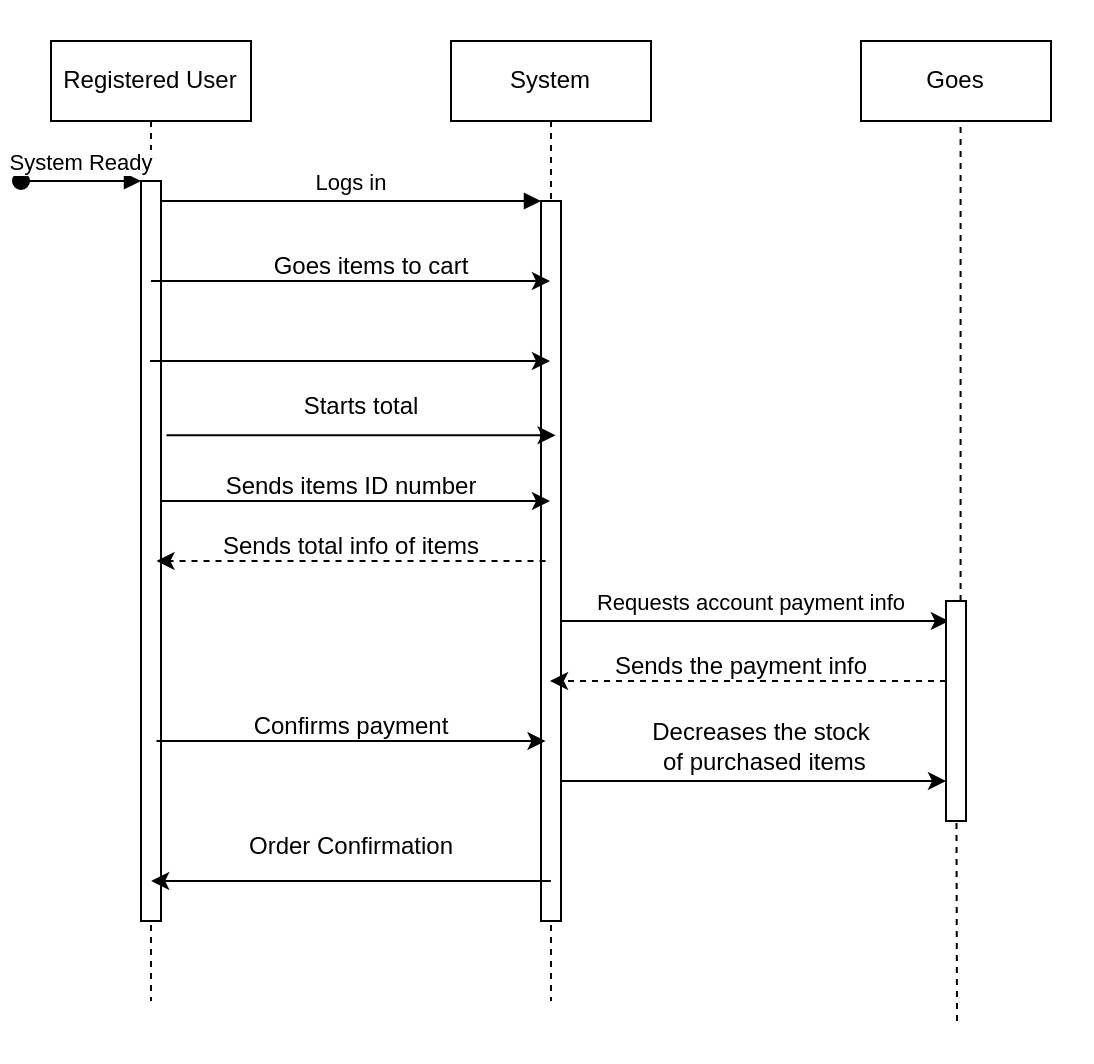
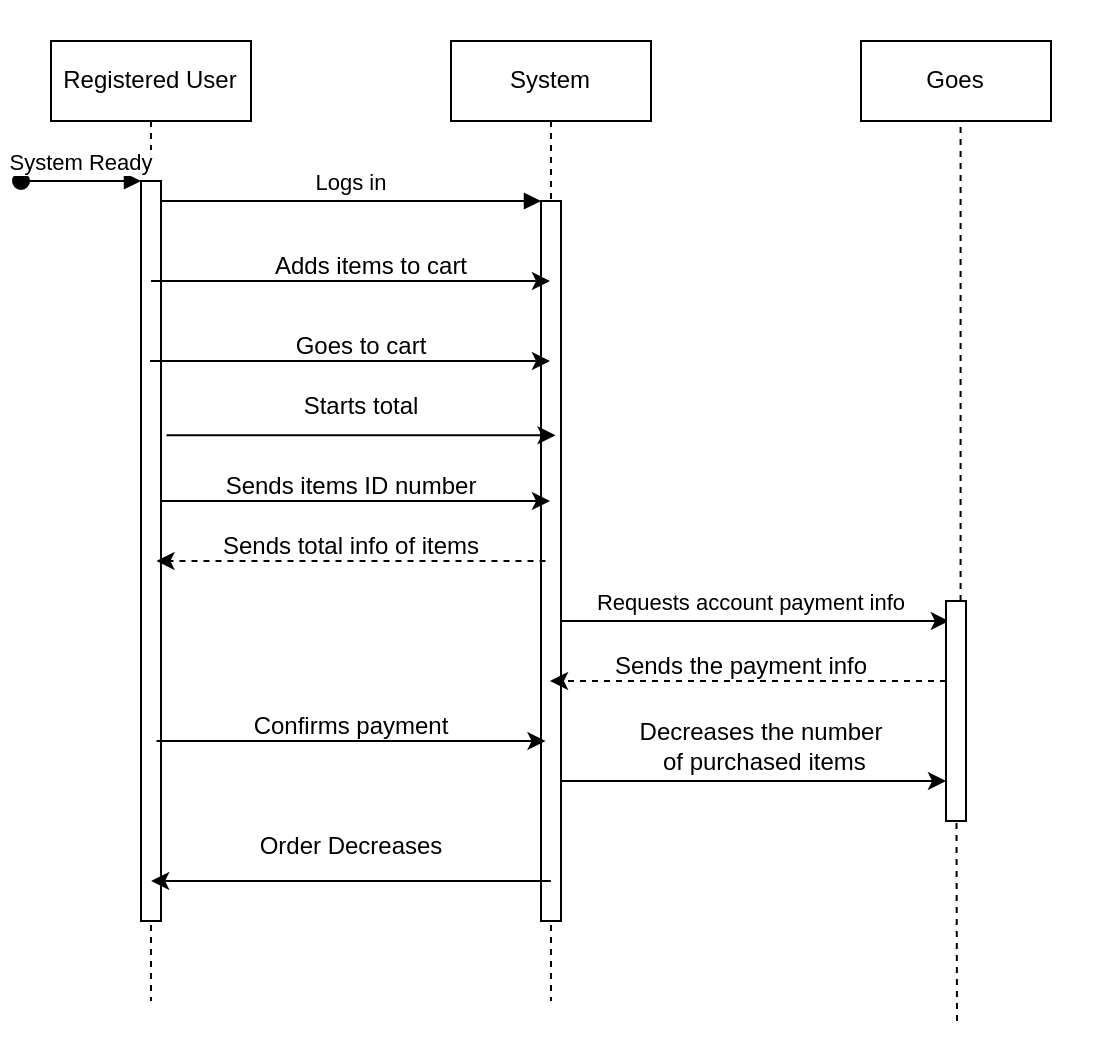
- <mxCell id="11" value="Goes items to cart" style="text;html=1;align=center;verticalAlign=middle;resizable=0;points=[];autosize=1;strokeColor=none;fillColor=none;" vertex="1" parent="1"><mxGeometry x="120" y="118" width="120" height="30" as="geometry" /></mxCell>
+ <mxCell id="11" value="Adds items to cart" style="text;html=1;align=center;verticalAlign=middle;resizable=0;points=[];autosize=1;strokeColor=none;fillColor=none;" vertex="1" parent="1"><mxGeometry x="120" y="118" width="120" height="30" as="geometry" /></mxCell>
+ <mxCell id="13" value="Goes to cart" style="text;html=1;align=center;verticalAlign=middle;resizable=0;points=[];autosize=1;strokeColor=none;fillColor=none;" vertex="1" parent="1"><mxGeometry x="130" y="158" width="90" height="30" as="geometry" /></mxCell>
- <mxCell id="29" value="Decreases the stock&lt;div&gt;&amp;nbsp;of purchased items&lt;/div&gt;" style="text;html=1;align=center;verticalAlign=middle;resizable=0;points=[];autosize=1;strokeColor=none;fillColor=none;" vertex="1" parent="1"><mxGeometry x="310" y="353" width="130" height="40" as="geometry" /></mxCell>
+ <mxCell id="29" value="Decreases the number&lt;div&gt;&amp;nbsp;of purchased items&lt;/div&gt;" style="text;html=1;align=center;verticalAlign=middle;resizable=0;points=[];autosize=1;strokeColor=none;fillColor=none;" vertex="1" parent="1"><mxGeometry x="310" y="353" width="130" height="40" as="geometry" /></mxCell>
- <mxCell id="31" value="Order Confirmation" style="text;html=1;align=center;verticalAlign=middle;resizable=0;points=[];autosize=1;strokeColor=none;fillColor=none;" vertex="1" parent="1"><mxGeometry x="105" y="408" width="130" height="30" as="geometry" /></mxCell>
+ <mxCell id="31" value="Order Decreases" style="text;html=1;align=center;verticalAlign=middle;resizable=0;points=[];autosize=1;strokeColor=none;fillColor=none;" vertex="1" parent="1"><mxGeometry x="105" y="408" width="130" height="30" as="geometry" /></mxCell>
